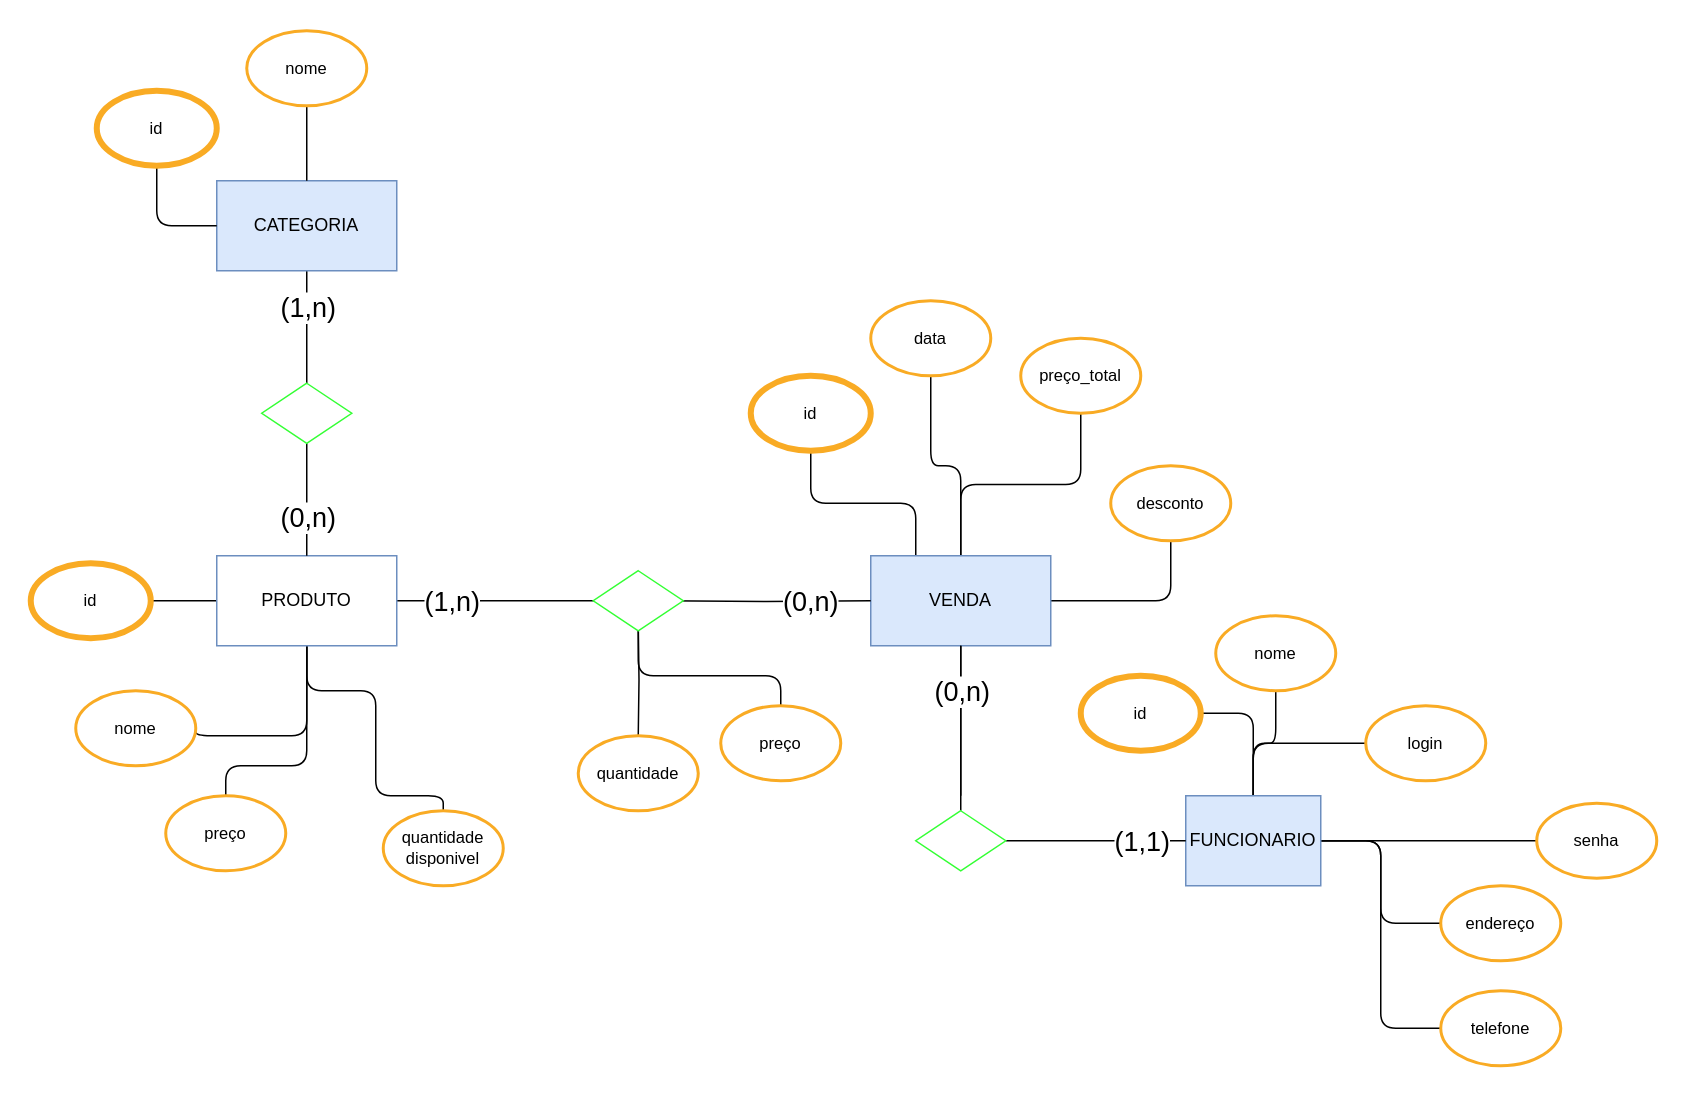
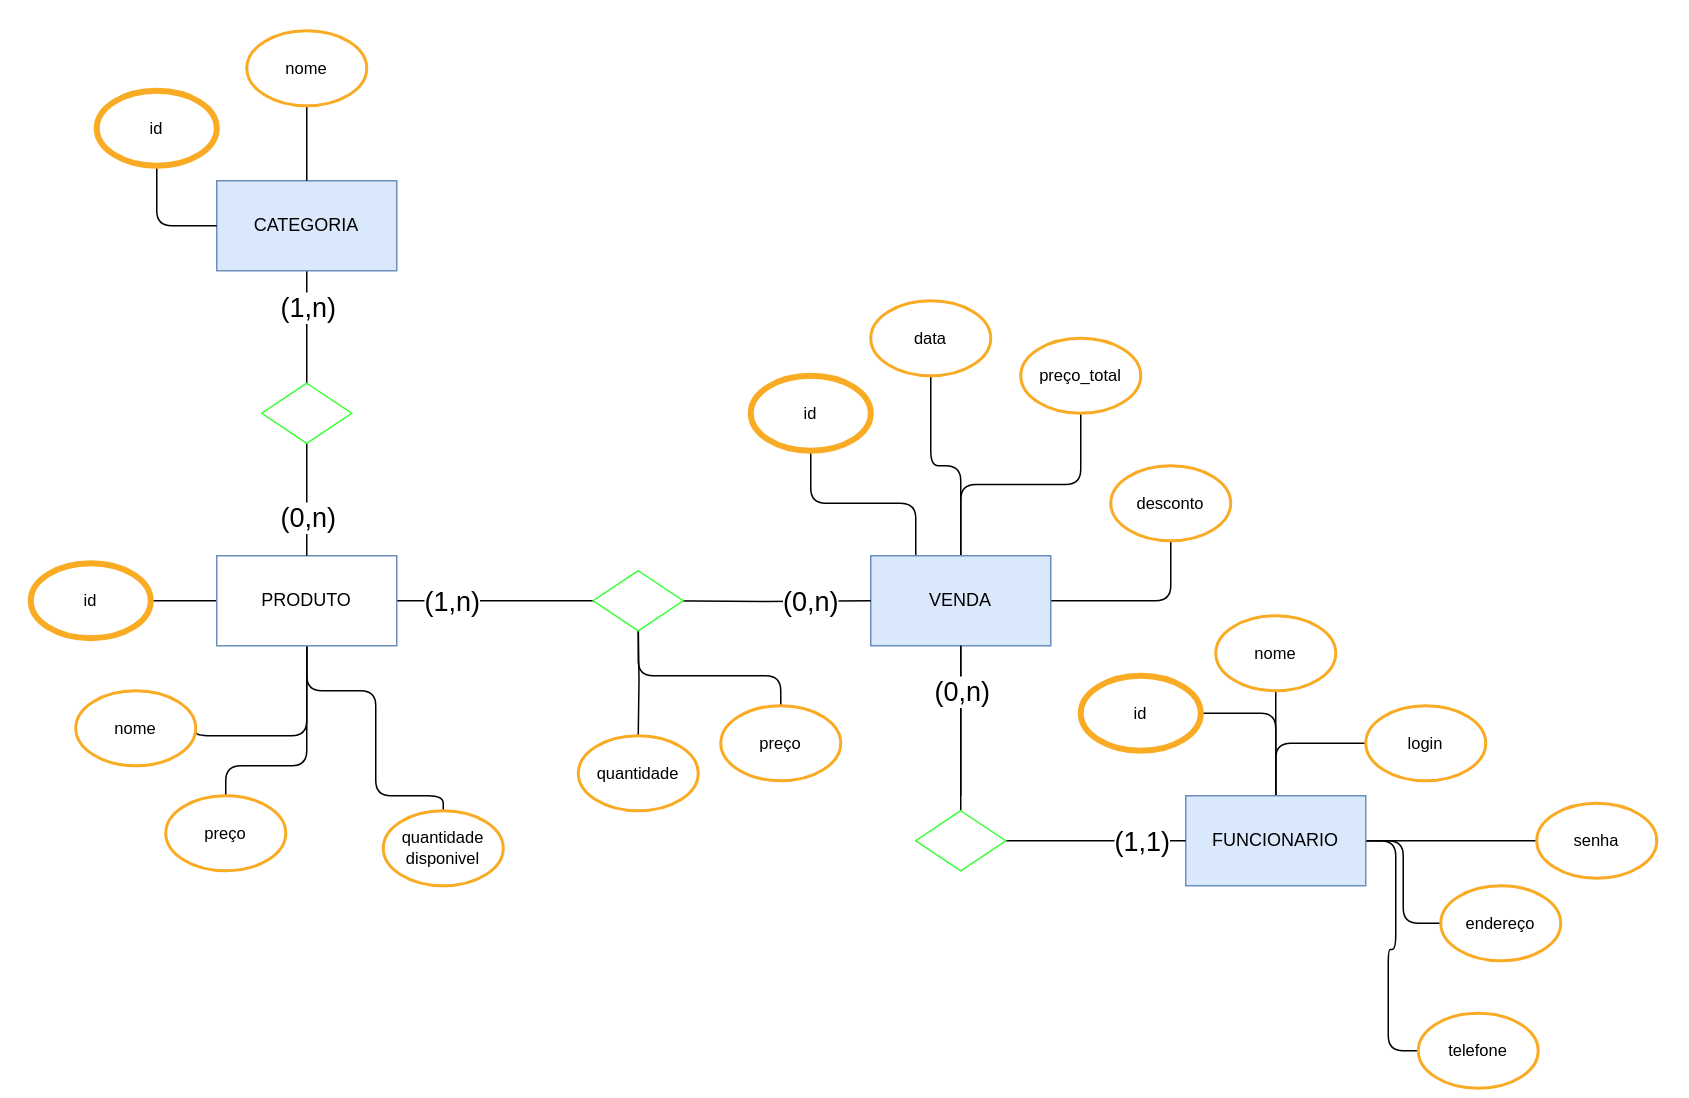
- <mxCell id="23" value="FUNCIONARIO" style="rounded=0;whiteSpace=wrap;html=1;fillColor=#dae8fc;strokeColor=#6c8ebf;" parent="1" vertex="1"><mxGeometry x="790" y="530" width="90" height="60" as="geometry" /></mxCell>
+ <mxCell id="23" value="FUNCIONARIO" style="rounded=0;whiteSpace=wrap;html=1;fillColor=#dae8fc;strokeColor=#6c8ebf;" parent="1" vertex="1"><mxGeometry x="790" y="530" width="120" height="60" as="geometry" /></mxCell>
- <mxCell id="47" value="telefone" style="strokeWidth=2;html=1;shape=mxgraph.flowchart.start_1;whiteSpace=wrap;fontFamily=Helvetica;fontSize=11;fontColor=default;strokeColor=#f9ab24;" parent="1" vertex="1"><mxGeometry x="960" y="660" width="80" height="50" as="geometry" /></mxCell>
+ <mxCell id="47" value="telefone" style="strokeWidth=2;html=1;shape=mxgraph.flowchart.start_1;whiteSpace=wrap;fontFamily=Helvetica;fontSize=11;fontColor=default;strokeColor=#f9ab24;" parent="1" vertex="1"><mxGeometry x="945" y="675" width="80" height="50" as="geometry" /></mxCell>
